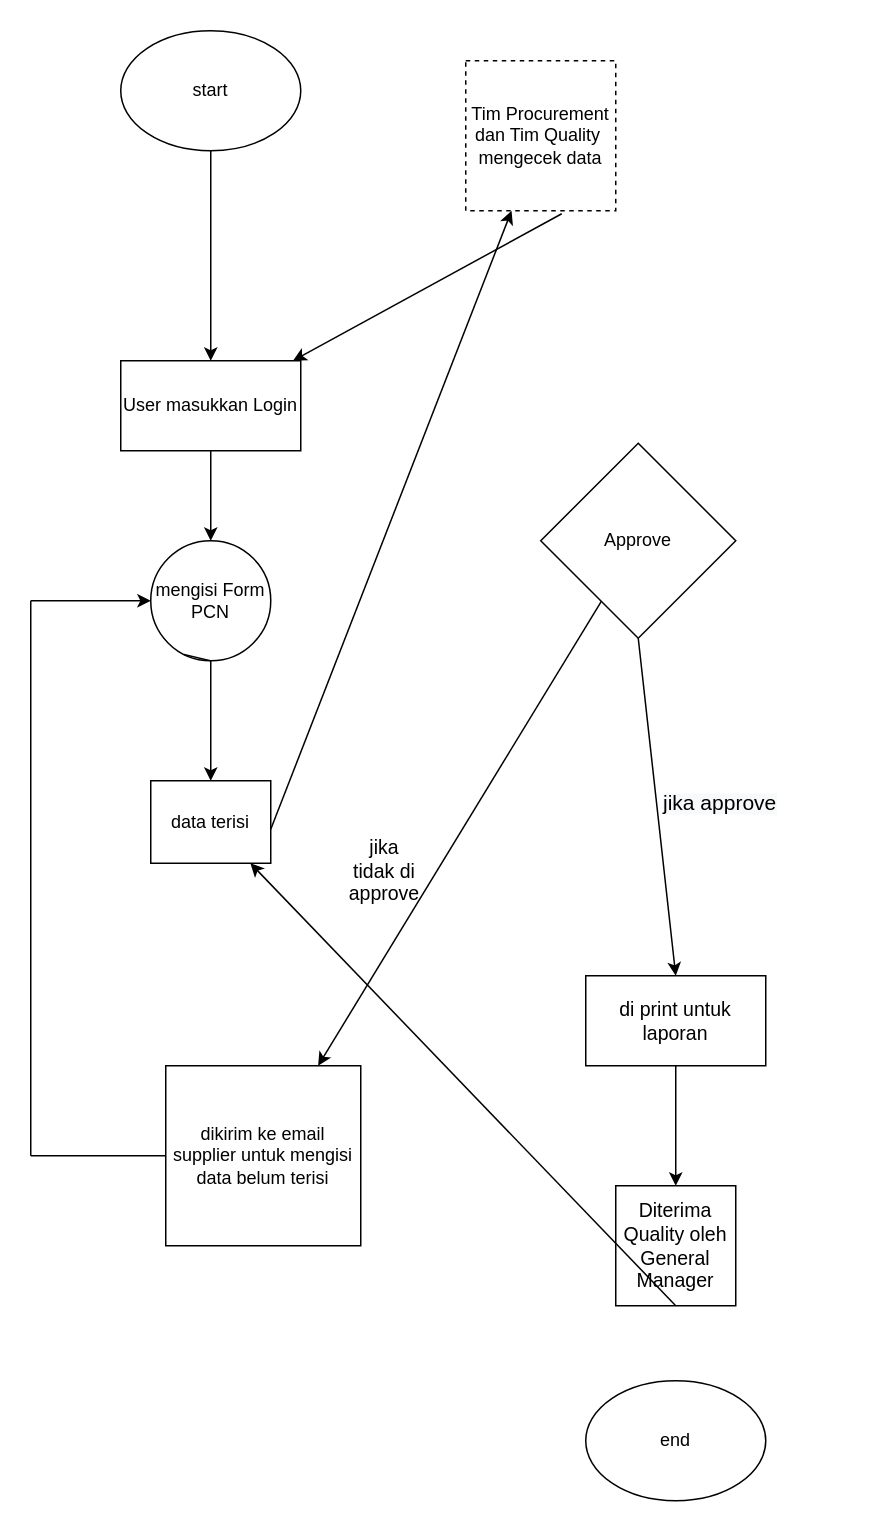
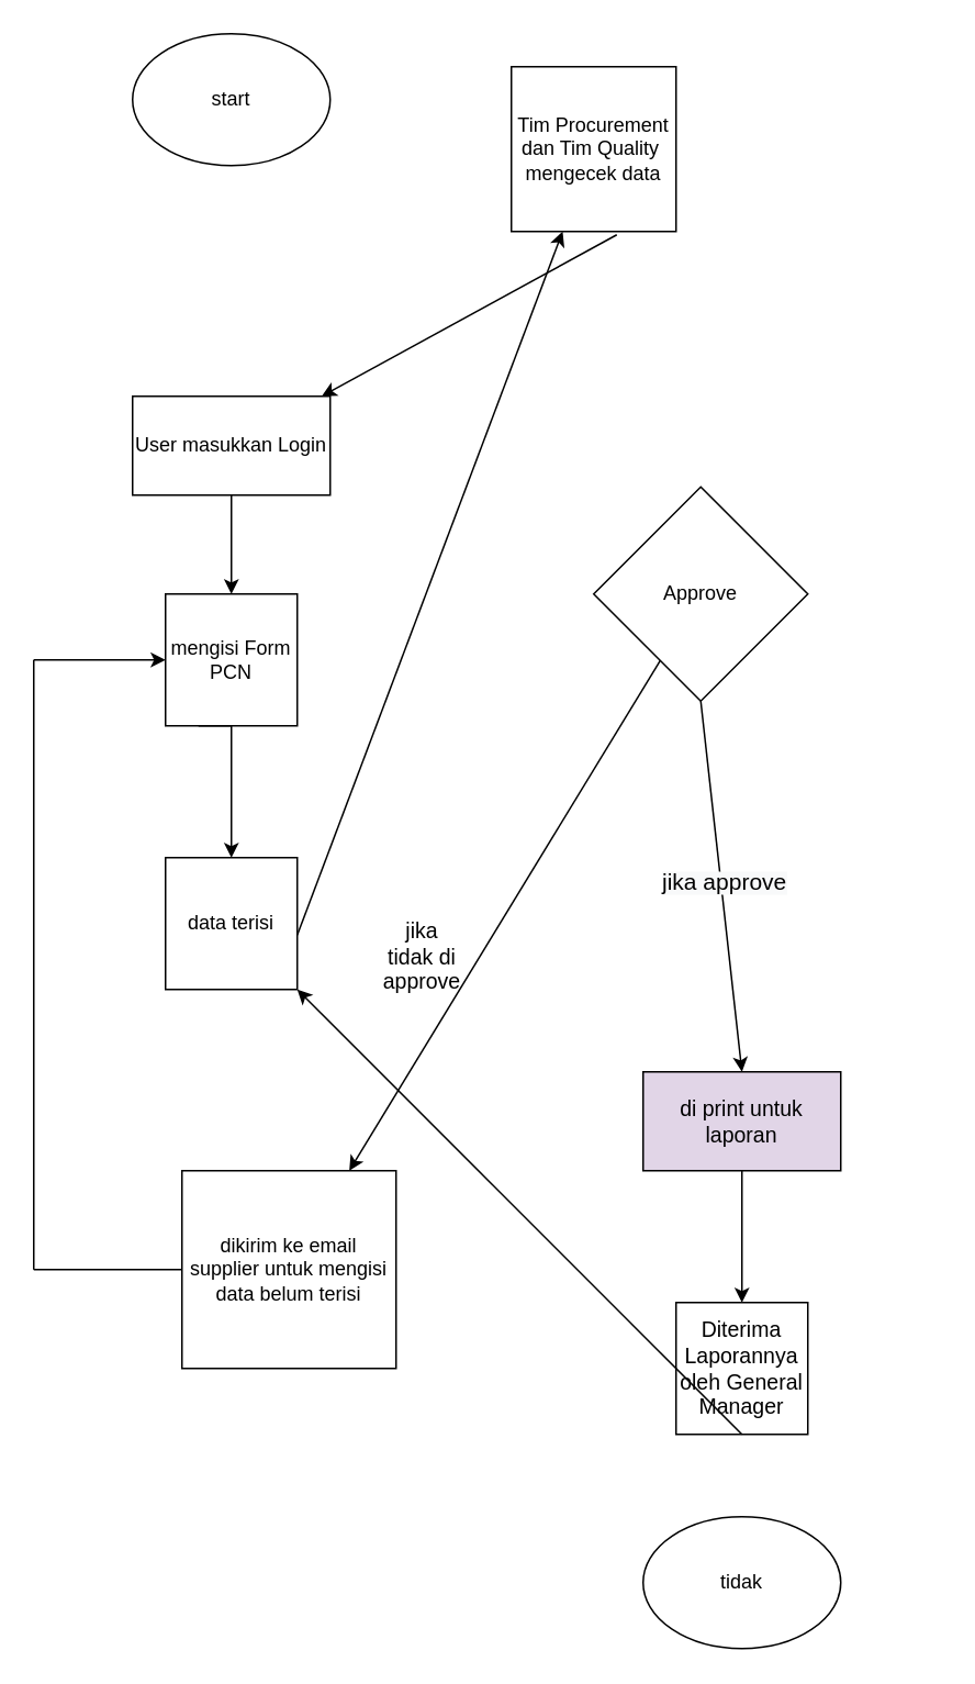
- <mxCell id="7" value="Tim Procurement dan Tim Quality&amp;nbsp;&lt;br&gt;mengecek data" style="whiteSpace=wrap;html=1;aspect=fixed;dashed=1;" parent="1" vertex="1"><mxGeometry x="310" y="40" width="100" height="100" as="geometry" /></mxCell>
+ <mxCell id="7" value="Tim Procurement dan Tim Quality&amp;nbsp;&lt;br&gt;mengecek data" style="whiteSpace=wrap;html=1;aspect=fixed;" parent="1" vertex="1"><mxGeometry x="310" y="40" width="100" height="100" as="geometry" /></mxCell>
- <mxCell id="14" value="" style="endArrow=classic;html=1;rounded=0;exitX=0.5;exitY=1;exitDx=0;exitDy=0;entryX=0.5;entryY=0;entryDx=0;entryDy=0;" parent="1" source="2" target="13" edge="1"><mxGeometry width="50" height="50" relative="1" as="geometry"><mxPoint x="140" y="180" as="sourcePoint" /><mxPoint x="190" y="130" as="targetPoint" /></mxGeometry></mxCell>
- <mxCell id="3" value="mengisi Form PCN" style="ellipse;whiteSpace=wrap;html=1;aspect=fixed;" parent="1" vertex="1"><mxGeometry x="100" y="360" width="80" height="80" as="geometry" /></mxCell>
+ <mxCell id="3" value="mengisi Form PCN" style="whiteSpace=wrap;html=1;aspect=fixed;" parent="1" vertex="1"><mxGeometry x="100" y="360" width="80" height="80" as="geometry" /></mxCell>
- <mxCell id="15" value="&lt;span style=&quot;color: rgb(0, 0, 0); font-family: Helvetica; font-style: normal; font-variant-ligatures: normal; font-variant-caps: normal; font-weight: 400; letter-spacing: normal; orphans: 2; text-align: left; text-indent: 0px; text-transform: none; widows: 2; word-spacing: 0px; -webkit-text-stroke-width: 0px; background-color: rgb(248, 249, 250); text-decoration-thickness: initial; text-decoration-style: initial; text-decoration-color: initial; float: none; display: inline !important;&quot;&gt;&lt;font style=&quot;font-size: 14px;&quot;&gt;jika approve&lt;/font&gt;&lt;/span&gt;" style="text;whiteSpace=wrap;html=1;" parent="1" vertex="1"><mxGeometry x="440" y="520" width="130" height="40" as="geometry" /></mxCell>
+ <mxCell id="15" value="&lt;span style=&quot;color: rgb(0, 0, 0); font-family: Helvetica; font-style: normal; font-variant-ligatures: normal; font-variant-caps: normal; font-weight: 400; letter-spacing: normal; orphans: 2; text-align: left; text-indent: 0px; text-transform: none; widows: 2; word-spacing: 0px; -webkit-text-stroke-width: 0px; background-color: rgb(248, 249, 250); text-decoration-thickness: initial; text-decoration-style: initial; text-decoration-color: initial; float: none; display: inline !important;&quot;&gt;&lt;font style=&quot;font-size: 14px;&quot;&gt;jika approve&lt;/font&gt;&lt;/span&gt;" style="text;whiteSpace=wrap;html=1;" parent="1" vertex="1"><mxGeometry x="400" y="520" width="130" height="40" as="geometry" /></mxCell>
- <mxCell id="5" value="data terisi" style="whiteSpace=wrap;html=1;aspect=fixed;" parent="1" vertex="1"><mxGeometry x="100" y="520" width="80" height="55" as="geometry" /></mxCell>
+ <mxCell id="5" value="data terisi" style="whiteSpace=wrap;html=1;aspect=fixed;" parent="1" vertex="1"><mxGeometry x="100" y="520" width="80" height="80" as="geometry" /></mxCell>
- <mxCell id="23" value="di print untuk laporan" style="rounded=0;whiteSpace=wrap;html=1;fontSize=13;" parent="1" vertex="1"><mxGeometry x="390" y="650" width="120" height="60" as="geometry" /></mxCell>
+ <mxCell id="23" value="di print untuk laporan" style="rounded=0;whiteSpace=wrap;html=1;fontSize=13;fillColor=#e1d5e7;" parent="1" vertex="1"><mxGeometry x="390" y="650" width="120" height="60" as="geometry" /></mxCell>
- <mxCell id="25" value="Diterima Quality oleh General Manager" style="whiteSpace=wrap;html=1;aspect=fixed;fontSize=13;" parent="1" vertex="1"><mxGeometry x="410" y="790" width="80" height="80" as="geometry" /></mxCell>
+ <mxCell id="25" value="Diterima Laporannya oleh General Manager" style="whiteSpace=wrap;html=1;aspect=fixed;fontSize=13;" parent="1" vertex="1"><mxGeometry x="410" y="790" width="80" height="80" as="geometry" /></mxCell>
- <mxCell id="12" value="end" style="ellipse;whiteSpace=wrap;html=1;" parent="1" vertex="1"><mxGeometry x="390" y="920" width="120" height="80" as="geometry" /></mxCell>
+ <mxCell id="12" value="tidak" style="ellipse;whiteSpace=wrap;html=1;" parent="1" vertex="1"><mxGeometry x="390" y="920" width="120" height="80" as="geometry" /></mxCell>
